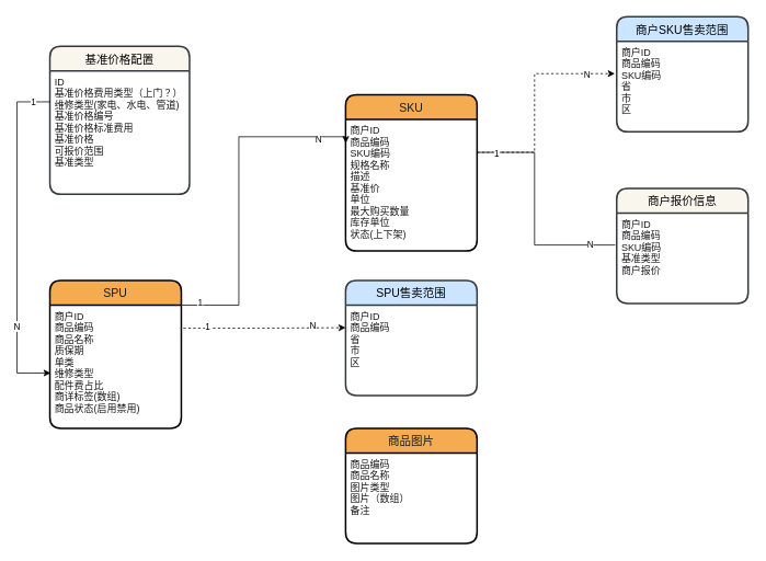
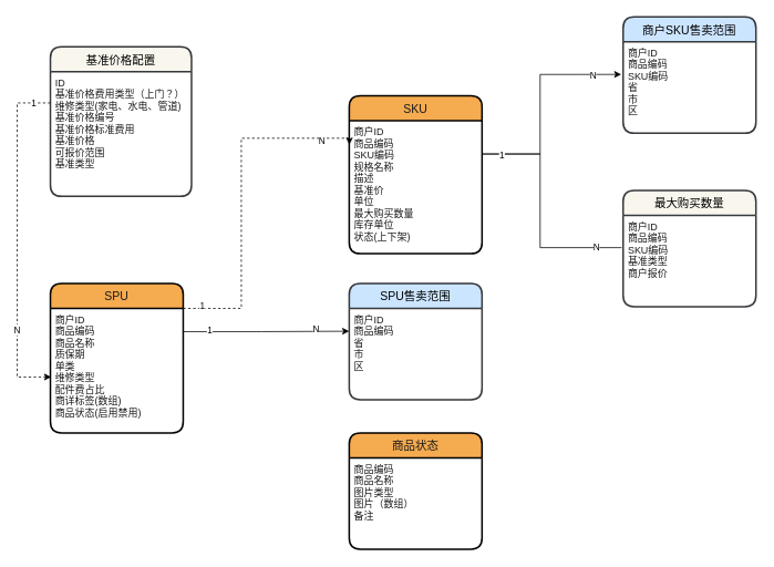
- <mxCell id="24" style="edgeStyle=orthogonalEdgeStyle;rounded=0;orthogonalLoop=1;jettySize=auto;html=1;exitX=1;exitY=0.25;exitDx=0;exitDy=0;entryX=-0.014;entryY=0.356;entryDx=0;entryDy=0;entryPerimeter=0;dashed=1;" parent="1" source="11" target="7" edge="1"><mxGeometry relative="1" as="geometry"><Array as="points"><mxPoint x="650" y="185" /><mxPoint x="650" y="90" /></Array></mxGeometry></mxCell>
+ <mxCell id="24" style="edgeStyle=orthogonalEdgeStyle;rounded=0;orthogonalLoop=1;jettySize=auto;html=1;exitX=1;exitY=0.25;exitDx=0;exitDy=0;entryX=-0.014;entryY=0.356;entryDx=0;entryDy=0;entryPerimeter=0;" parent="1" source="11" target="7" edge="1"><mxGeometry relative="1" as="geometry"><Array as="points"><mxPoint x="650" y="185" /><mxPoint x="650" y="90" /></Array></mxGeometry></mxCell>
- <mxCell id="21" style="edgeStyle=orthogonalEdgeStyle;rounded=0;orthogonalLoop=1;jettySize=auto;html=1;exitX=1;exitY=0;exitDx=0;exitDy=0;entryX=0.001;entryY=0.18;entryDx=0;entryDy=0;entryPerimeter=0;" parent="1" source="13" target="11" edge="1"><mxGeometry relative="1" as="geometry"><Array as="points"><mxPoint x="290" y="371" /><mxPoint x="290" y="166" /><mxPoint x="420" y="166" /></Array></mxGeometry></mxCell>
+ <mxCell id="21" style="edgeStyle=orthogonalEdgeStyle;rounded=0;orthogonalLoop=1;jettySize=auto;html=1;exitX=1;exitY=0;exitDx=0;exitDy=0;entryX=0.001;entryY=0.18;entryDx=0;entryDy=0;entryPerimeter=0;dashed=1;" parent="1" source="13" target="11" edge="1"><mxGeometry relative="1" as="geometry"><Array as="points"><mxPoint x="290" y="371" /><mxPoint x="290" y="166" /><mxPoint x="420" y="166" /></Array></mxGeometry></mxCell>
- <mxCell id="8" value="商户报价信息" style="swimlane;childLayout=stackLayout;horizontal=1;startSize=30;horizontalStack=0;rounded=1;fontSize=14;fontStyle=0;strokeWidth=2;resizeParent=0;resizeLast=1;shadow=0;dashed=0;align=center;sketch=0;fillColor=#f9f7ed;movable=1;resizable=1;rotatable=1;deletable=1;editable=1;connectable=1;strokeColor=#36393d;" parent="1" vertex="1"><mxGeometry x="750" y="229" width="160" height="140" as="geometry" /></mxCell>
+ <mxCell id="8" value="最大购买数量" style="swimlane;childLayout=stackLayout;horizontal=1;startSize=30;horizontalStack=0;rounded=1;fontSize=14;fontStyle=0;strokeWidth=2;resizeParent=0;resizeLast=1;shadow=0;dashed=0;align=center;sketch=0;fillColor=#f9f7ed;movable=1;resizable=1;rotatable=1;deletable=1;editable=1;connectable=1;strokeColor=#36393d;" parent="1" vertex="1"><mxGeometry x="750" y="229" width="160" height="140" as="geometry" /></mxCell>
- <mxCell id="16" value="1" style="edgeStyle=orthogonalEdgeStyle;rounded=0;orthogonalLoop=1;jettySize=auto;html=1;exitX=0;exitY=0.25;exitDx=0;exitDy=0;entryX=0.006;entryY=0.551;entryDx=0;entryDy=0;entryPerimeter=0;" parent="1" source="3" target="13" edge="1"><mxGeometry x="-0.903" relative="1" as="geometry"><Array as="points"><mxPoint x="20" y="124" /><mxPoint x="20" y="454" /></Array><mxPoint as="offset" /></mxGeometry></mxCell>
+ <mxCell id="16" value="1" style="edgeStyle=orthogonalEdgeStyle;rounded=0;orthogonalLoop=1;jettySize=auto;html=1;exitX=0;exitY=0.25;exitDx=0;exitDy=0;entryX=0.006;entryY=0.551;entryDx=0;entryDy=0;entryPerimeter=0;dashed=1;" parent="1" source="3" target="13" edge="1"><mxGeometry x="-0.903" relative="1" as="geometry"><Array as="points"><mxPoint x="20" y="124" /><mxPoint x="20" y="454" /></Array><mxPoint as="offset" /></mxGeometry></mxCell>
- <mxCell id="18" style="edgeStyle=orthogonalEdgeStyle;rounded=0;orthogonalLoop=1;jettySize=auto;html=1;exitX=1;exitY=0.25;exitDx=0;exitDy=0;entryX=0;entryY=0.25;entryDx=0;entryDy=0;dashed=1;" parent="1" source="13" target="5" edge="1"><mxGeometry relative="1" as="geometry"><Array as="points"><mxPoint x="220" y="399" /><mxPoint x="315" y="399" /></Array></mxGeometry></mxCell>
+ <mxCell id="18" style="edgeStyle=orthogonalEdgeStyle;rounded=0;orthogonalLoop=1;jettySize=auto;html=1;exitX=1;exitY=0.25;exitDx=0;exitDy=0;entryX=0;entryY=0.25;entryDx=0;entryDy=0;" parent="1" source="13" target="5" edge="1"><mxGeometry relative="1" as="geometry"><Array as="points"><mxPoint x="220" y="399" /><mxPoint x="315" y="399" /></Array></mxGeometry></mxCell>
- <mxCell id="14" value="商品图片" style="swimlane;childLayout=stackLayout;horizontal=1;startSize=30;horizontalStack=0;rounded=1;fontSize=14;fontStyle=0;strokeWidth=2;resizeParent=0;resizeLast=1;shadow=0;dashed=0;align=center;sketch=0;fontColor=#1A1A1A;fillColor=#F5AB50;movable=1;resizable=1;rotatable=1;deletable=1;editable=1;connectable=1;" parent="1" vertex="1"><mxGeometry x="420" y="521" width="160" height="140" as="geometry" /></mxCell>
+ <mxCell id="14" value="商品状态" style="swimlane;childLayout=stackLayout;horizontal=1;startSize=30;horizontalStack=0;rounded=1;fontSize=14;fontStyle=0;strokeWidth=2;resizeParent=0;resizeLast=1;shadow=0;dashed=0;align=center;sketch=0;fontColor=#1A1A1A;fillColor=#F5AB50;movable=1;resizable=1;rotatable=1;deletable=1;editable=1;connectable=1;" parent="1" vertex="1"><mxGeometry x="420" y="521" width="160" height="140" as="geometry" /></mxCell>
